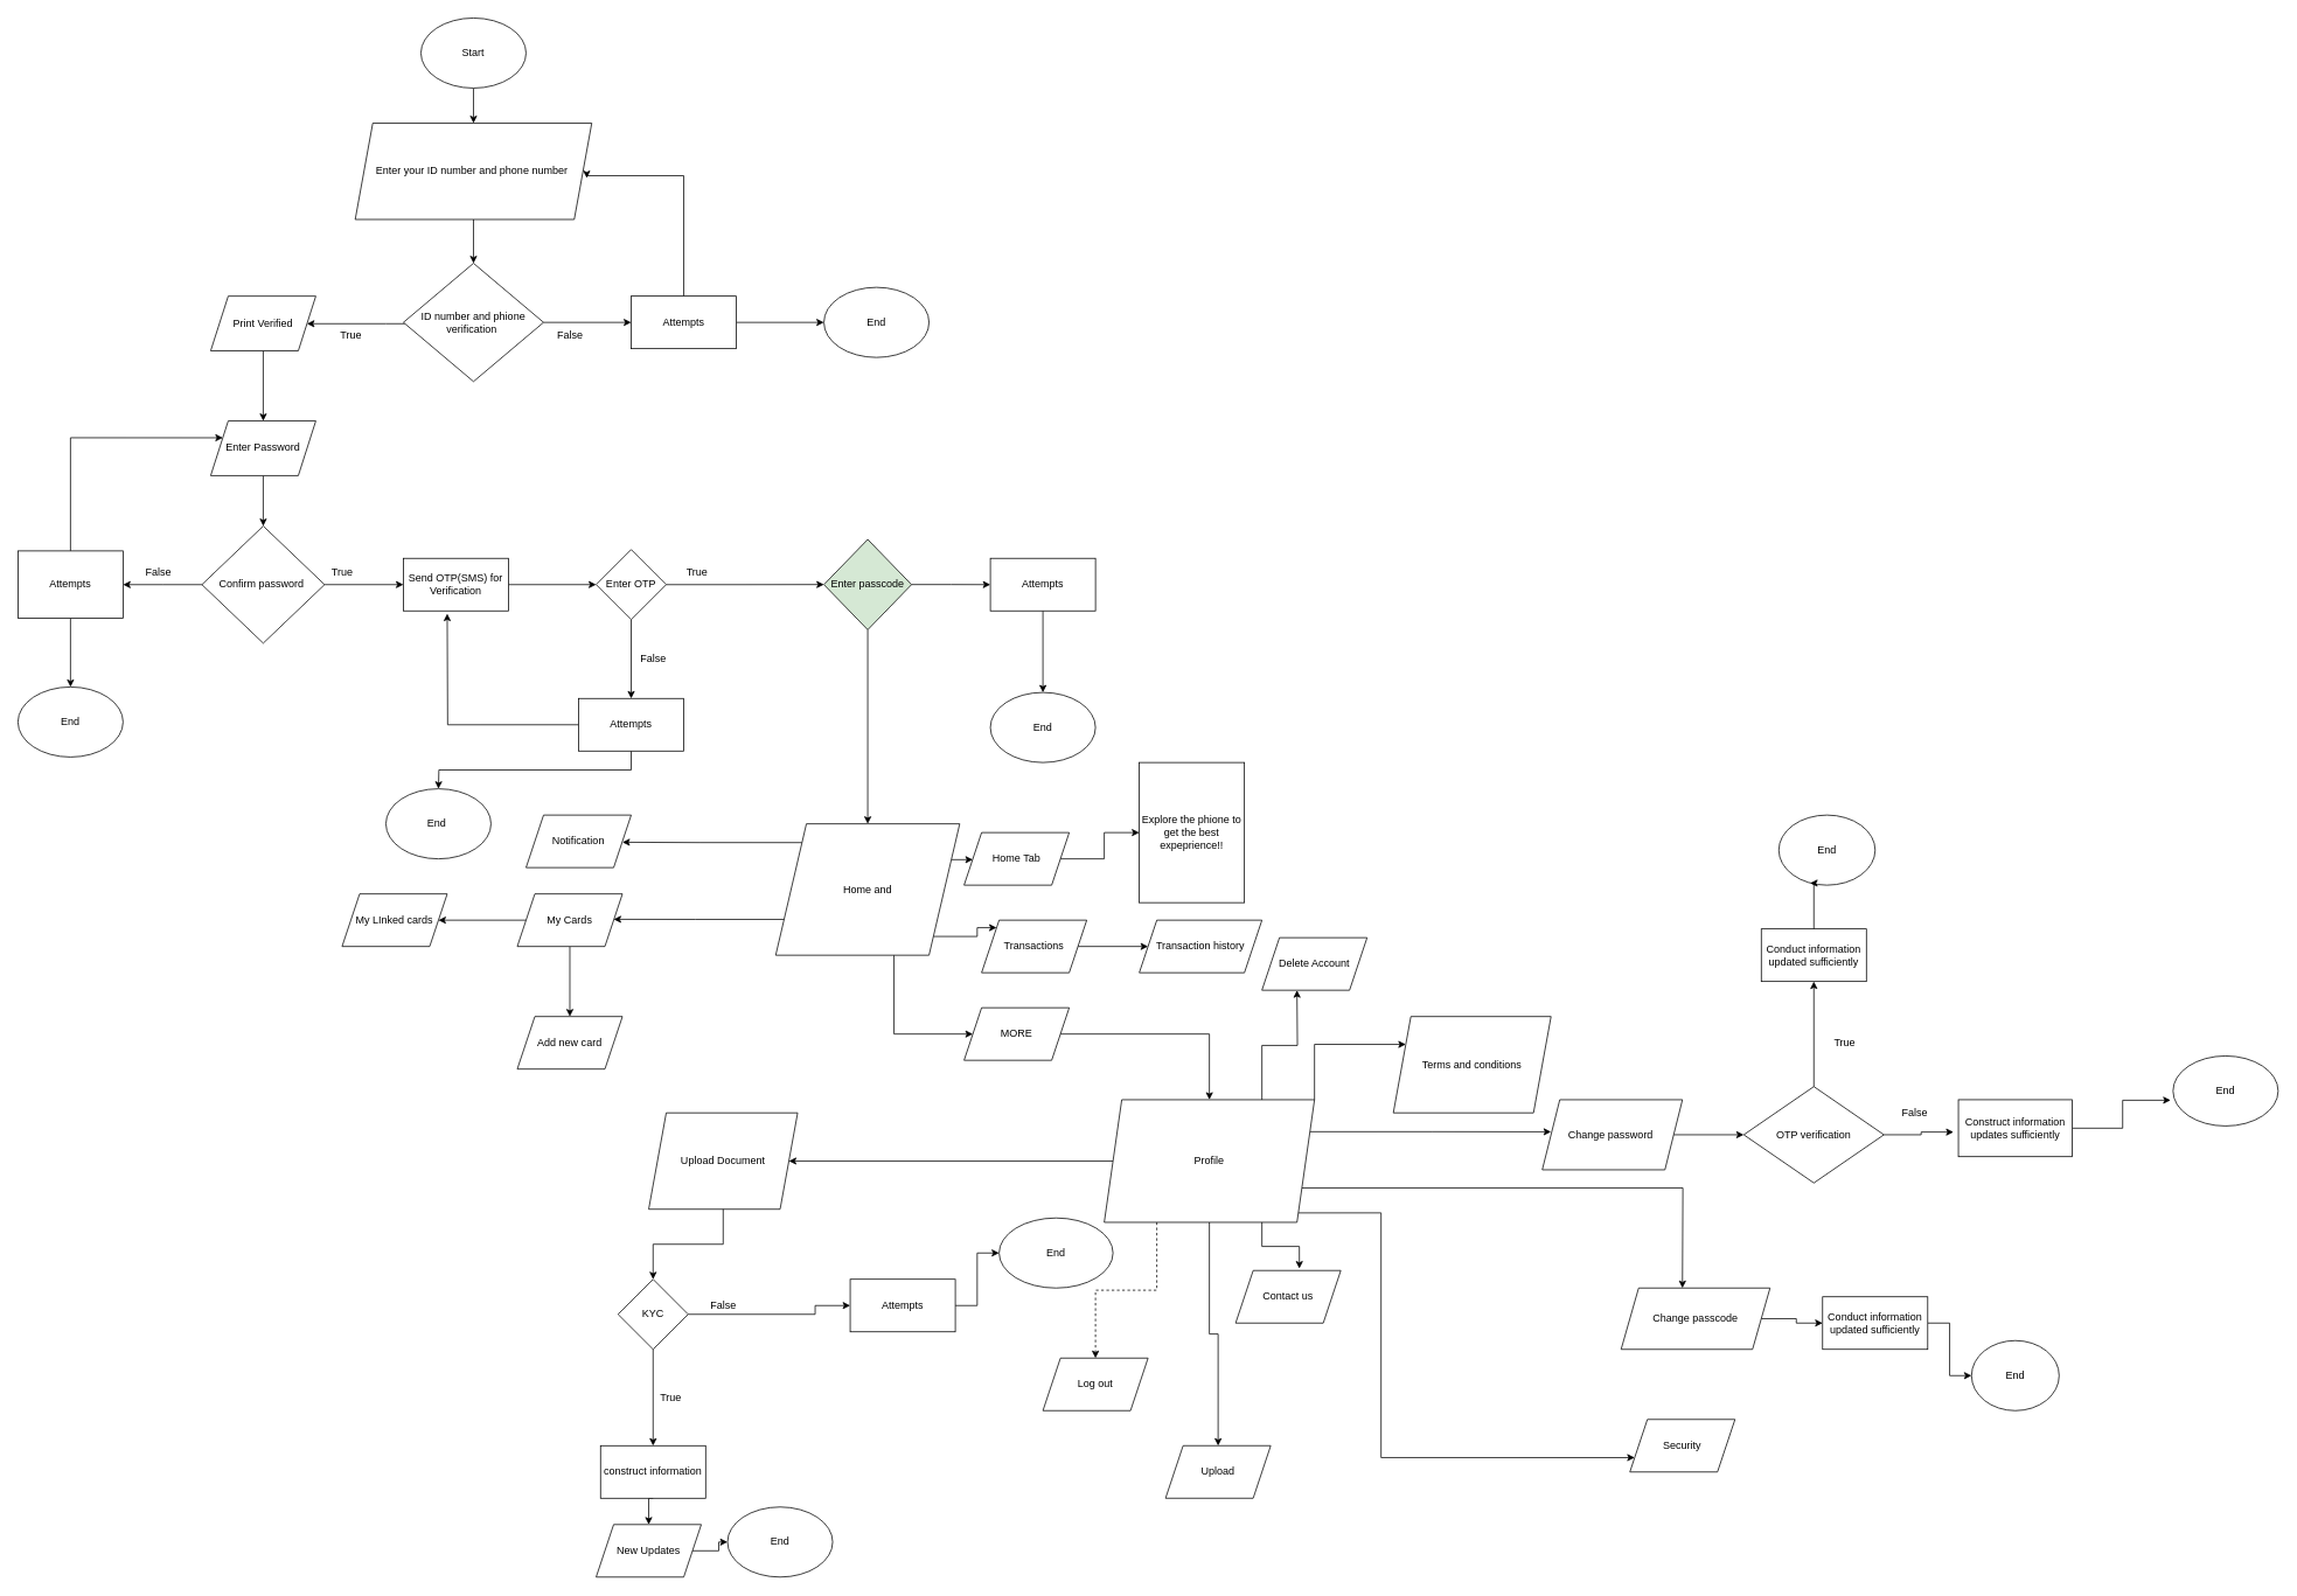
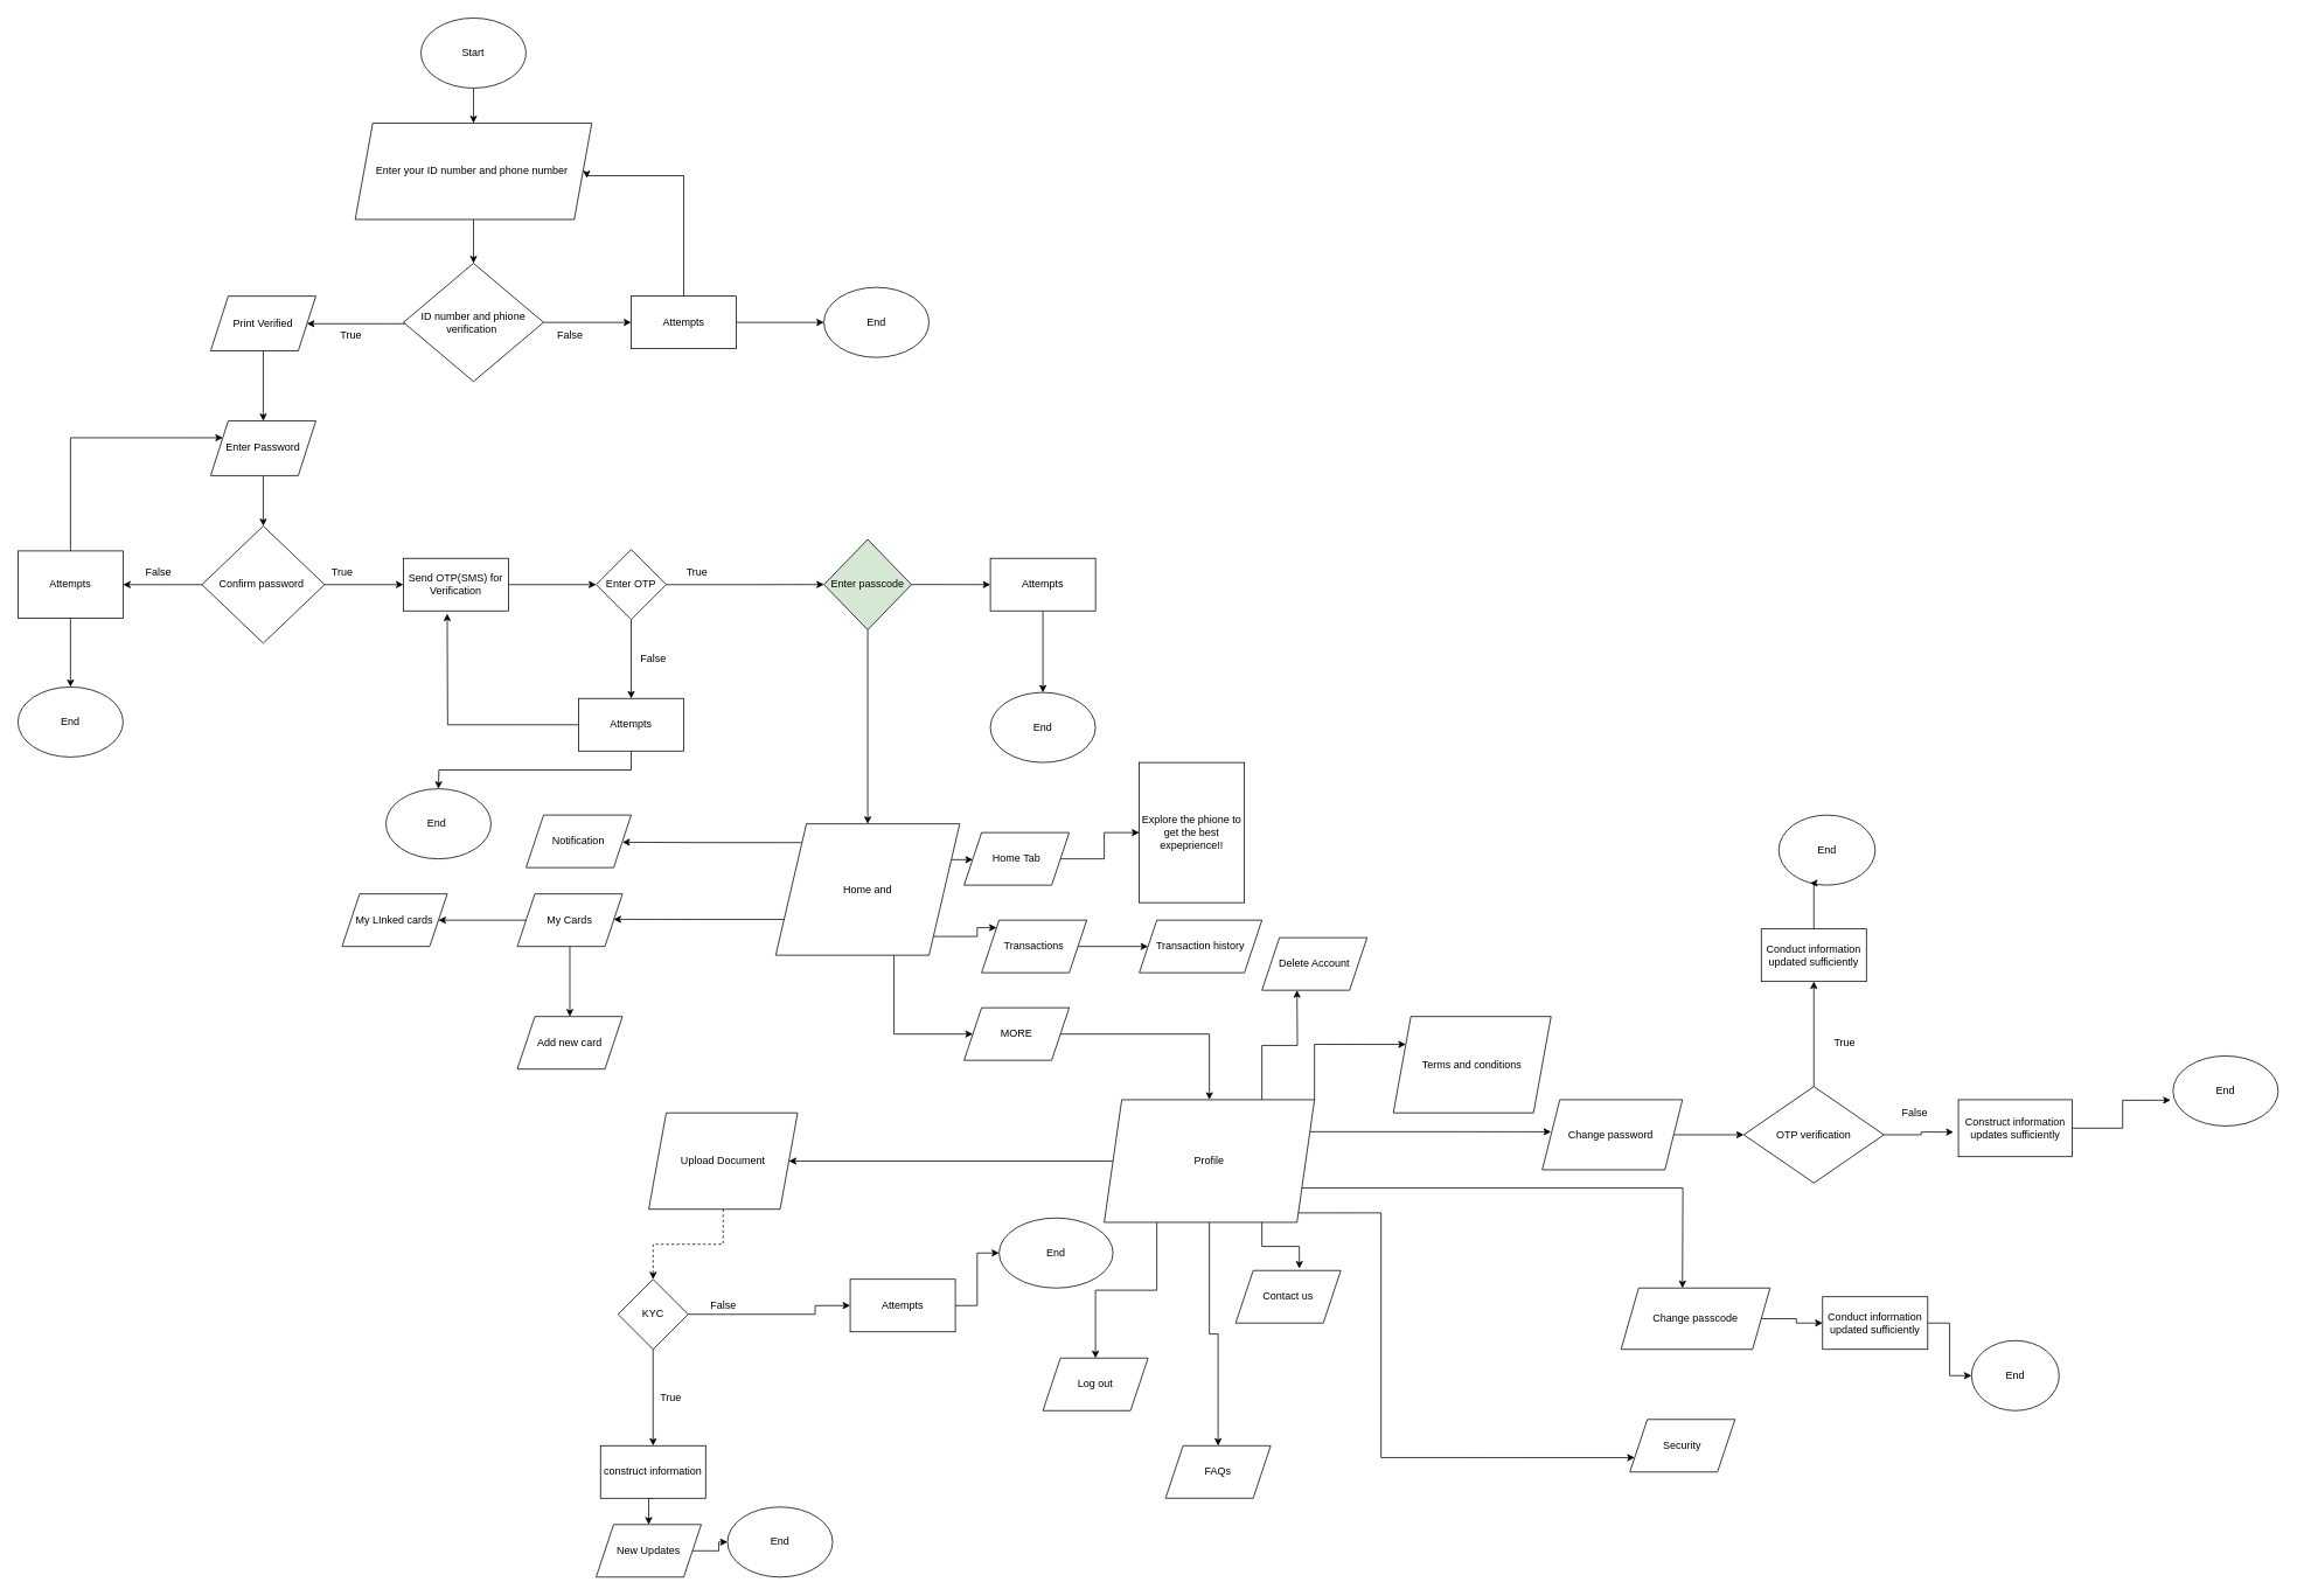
- <mxCell id="109" value="" style="edgeStyle=orthogonalEdgeStyle;rounded=0;orthogonalLoop=1;jettySize=auto;html=1;" edge="1" parent="1" source="94" target="111"><mxGeometry relative="1" as="geometry"><mxPoint x="985" y="1430" as="sourcePoint" /><mxPoint x="900" y="1590" as="targetPoint" /><Array as="points" /></mxGeometry></mxCell>
+ <mxCell id="109" value="" style="edgeStyle=orthogonalEdgeStyle;rounded=0;orthogonalLoop=1;jettySize=auto;html=1;dashed=1;" edge="1" parent="1" source="94" target="111"><mxGeometry relative="1" as="geometry"><mxPoint x="985" y="1430" as="sourcePoint" /><mxPoint x="900" y="1590" as="targetPoint" /><Array as="points" /></mxGeometry></mxCell>
- <mxCell id="64" style="edgeStyle=orthogonalEdgeStyle;rounded=0;orthogonalLoop=1;jettySize=auto;html=1;exitX=0.25;exitY=1;exitDx=0;exitDy=0;entryX=0.5;entryY=0;entryDx=0;entryDy=0;dashed=1;" edge="1" parent="1" source="71" target="104"><mxGeometry relative="1" as="geometry"><mxPoint x="1310" y="1430" as="targetPoint" /></mxGeometry></mxCell>
+ <mxCell id="64" style="edgeStyle=orthogonalEdgeStyle;rounded=0;orthogonalLoop=1;jettySize=auto;html=1;exitX=0.25;exitY=1;exitDx=0;exitDy=0;entryX=0.5;entryY=0;entryDx=0;entryDy=0;" edge="1" parent="1" source="71" target="104"><mxGeometry relative="1" as="geometry"><mxPoint x="1310" y="1430" as="targetPoint" /></mxGeometry></mxCell>
- <mxCell id="102" value="Upload" style="shape=parallelogram;perimeter=parallelogramPerimeter;whiteSpace=wrap;html=1;fixedSize=1;" vertex="1" parent="1"><mxGeometry x="1330" y="1650" width="120" height="60" as="geometry" /></mxCell>
+ <mxCell id="102" value="FAQs" style="shape=parallelogram;perimeter=parallelogramPerimeter;whiteSpace=wrap;html=1;fixedSize=1;" vertex="1" parent="1"><mxGeometry x="1330" y="1650" width="120" height="60" as="geometry" /></mxCell>
